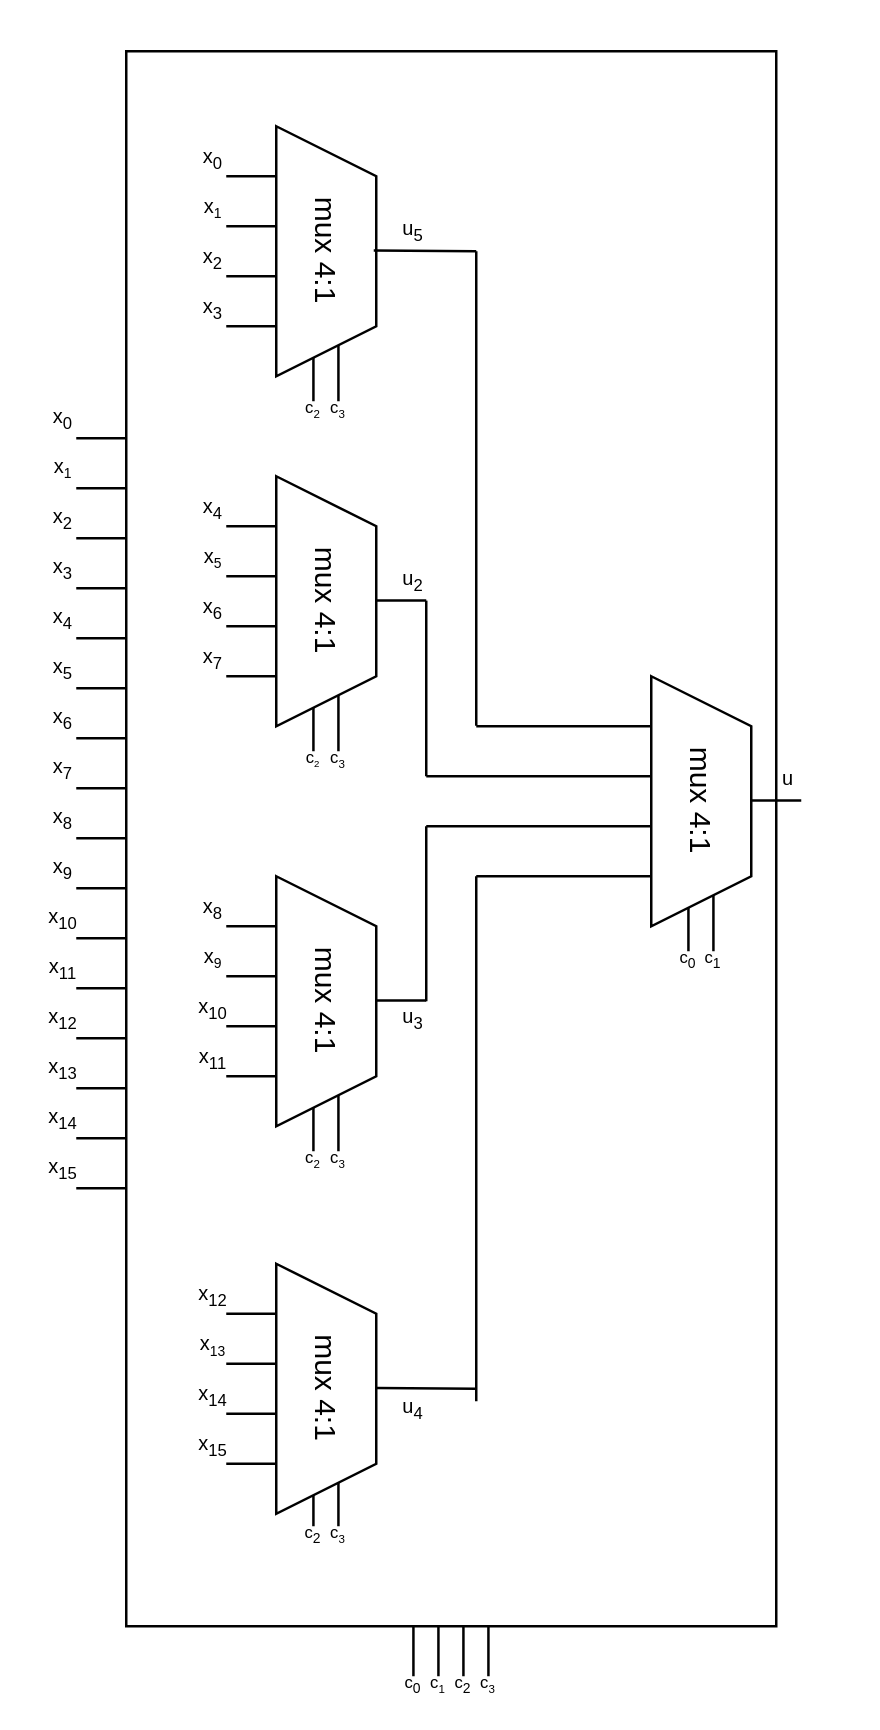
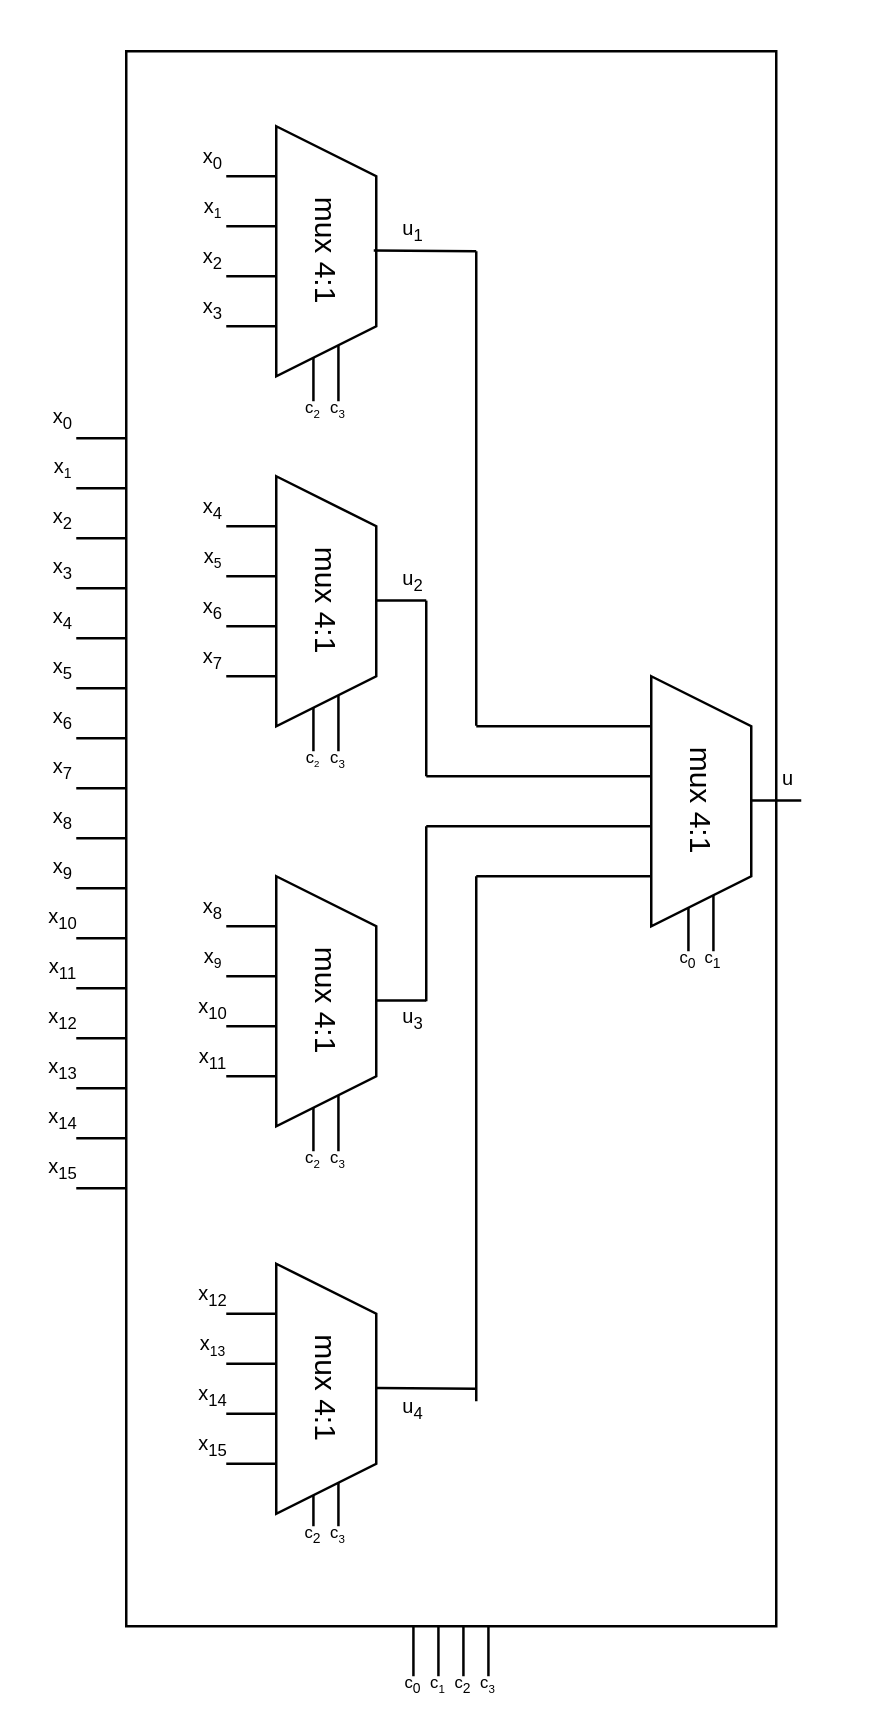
- <mxCell id="75" value="&lt;span style=&quot;font-size: 8px;&quot;&gt;u&lt;sub&gt;5&lt;/sub&gt;&lt;/span&gt;" style="text;html=1;align=center;verticalAlign=middle;whiteSpace=wrap;rounded=0;" vertex="1" parent="1"><mxGeometry x="160" y="89.74" width="10" as="geometry" /></mxCell>
+ <mxCell id="75" value="&lt;span style=&quot;font-size: 8px;&quot;&gt;u&lt;sub&gt;1&lt;/sub&gt;&lt;/span&gt;" style="text;html=1;align=center;verticalAlign=middle;whiteSpace=wrap;rounded=0;" vertex="1" parent="1"><mxGeometry x="160" y="89.74" width="10" as="geometry" /></mxCell>
